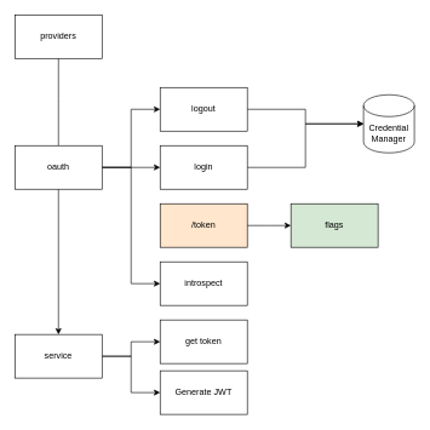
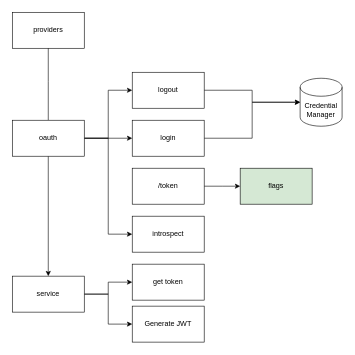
- <mxCell id="17" value="/token" style="rounded=0;whiteSpace=wrap;html=1;fillColor=#ffe6cc;" vertex="1" parent="1"><mxGeometry x="220" y="280" width="120" height="60" as="geometry" /></mxCell>
+ <mxCell id="17" value="/token" style="rounded=0;whiteSpace=wrap;html=1;" vertex="1" parent="1"><mxGeometry x="220" y="280" width="120" height="60" as="geometry" /></mxCell>
